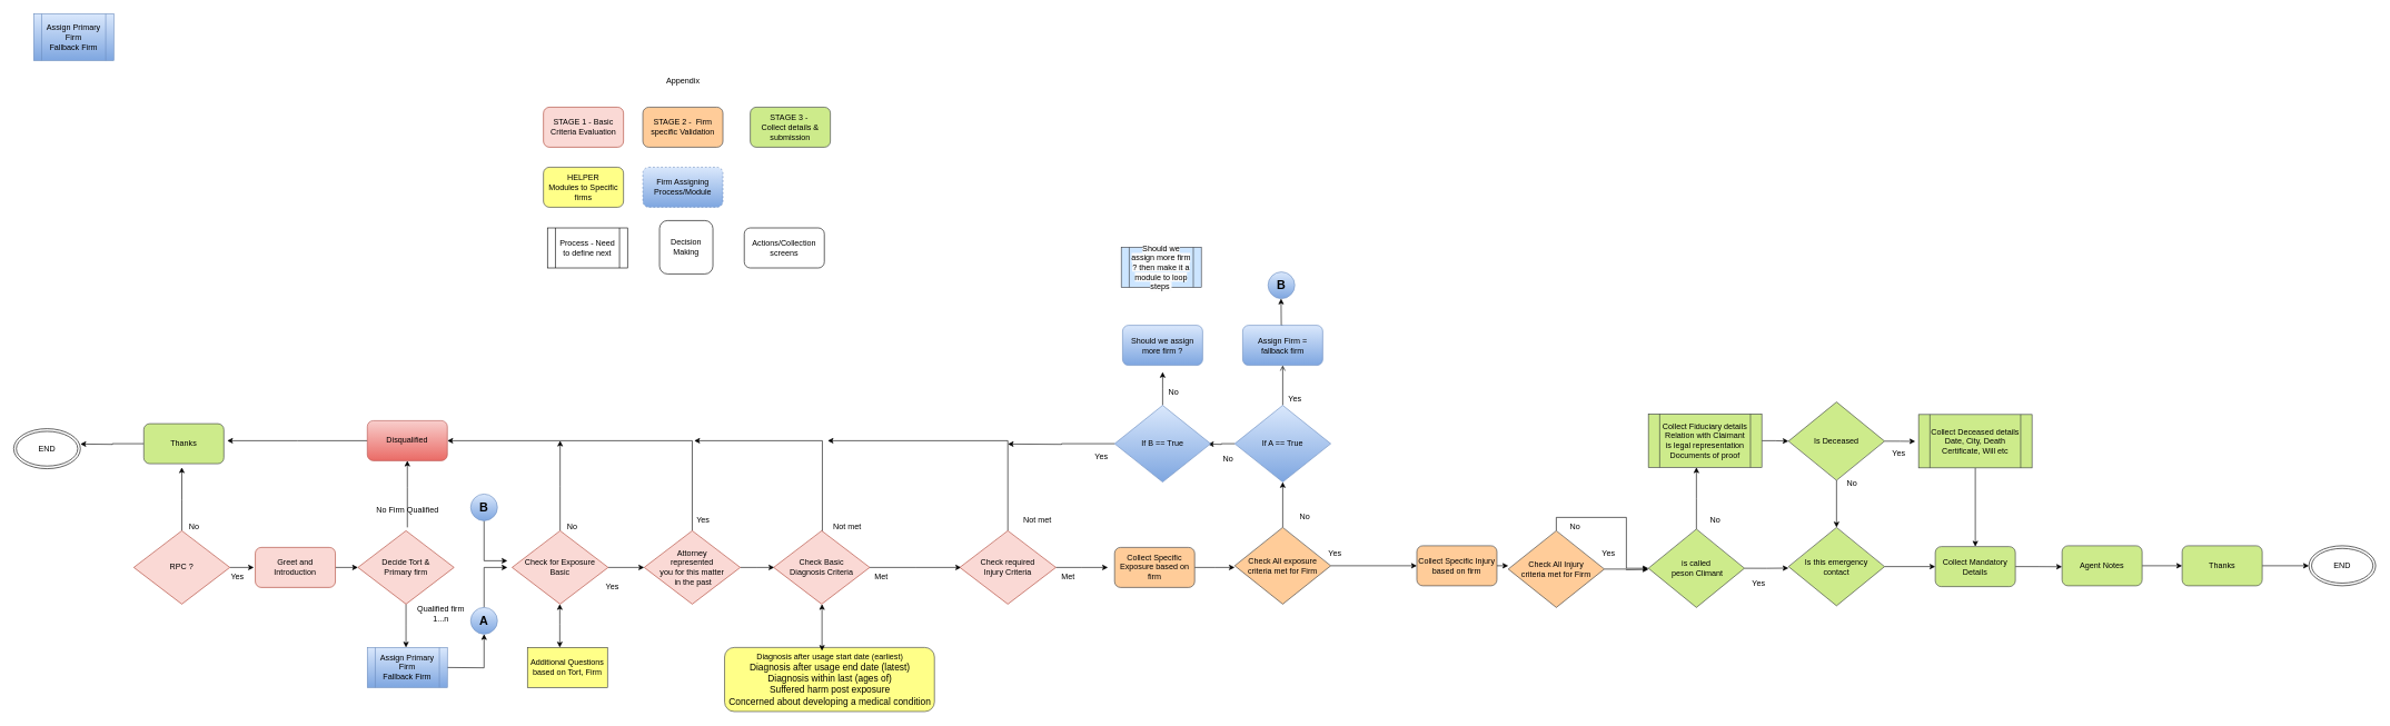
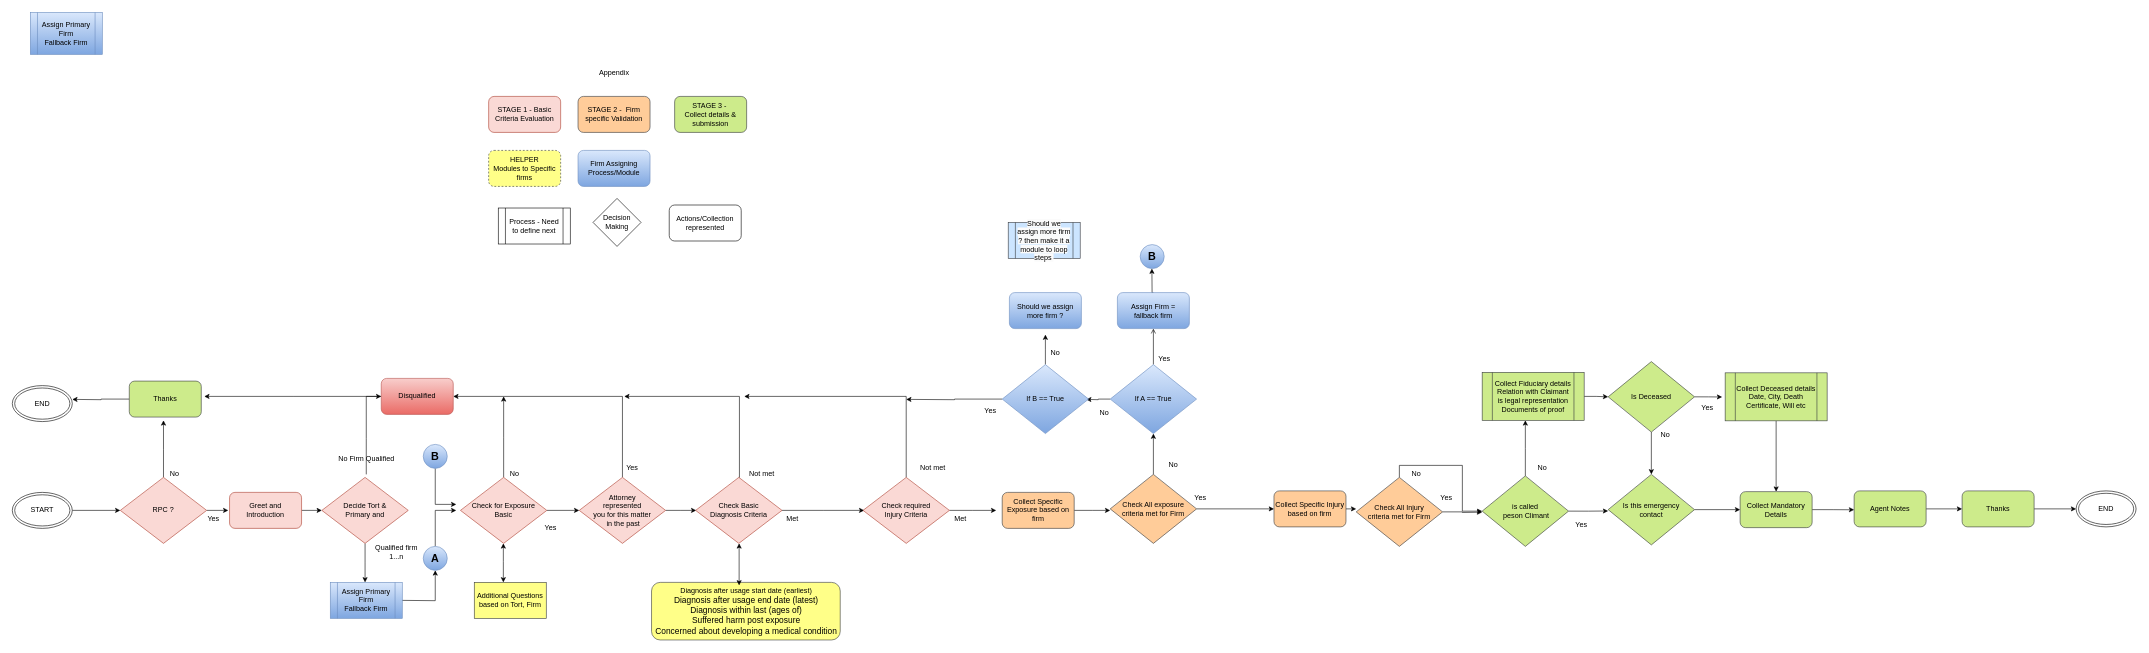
- <mxCell id="83" value="HELPER&lt;br&gt;Modules to Specific firms" style="rounded=1;whiteSpace=wrap;html=1;fillColor=#ffff88;strokeColor=#36393d;" vertex="1" parent="1"><mxGeometry x="814" y="250" width="120" height="60" as="geometry" /></mxCell>
+ <mxCell id="83" value="HELPER&lt;br&gt;Modules to Specific firms" style="rounded=1;whiteSpace=wrap;html=1;fillColor=#ffff88;strokeColor=#36393d;dashed=1;" vertex="1" parent="1"><mxGeometry x="814" y="250" width="120" height="60" as="geometry" /></mxCell>
- <mxCell id="85" value="Firm Assigning Process/Module" style="rounded=1;whiteSpace=wrap;html=1;fillColor=#dae8fc;gradientColor=#7ea6e0;strokeColor=#6c8ebf;dashed=1;" vertex="1" parent="1"><mxGeometry x="963" y="250" width="120" height="60" as="geometry" /></mxCell>
+ <mxCell id="85" value="Firm Assigning Process/Module" style="rounded=1;whiteSpace=wrap;html=1;fillColor=#dae8fc;gradientColor=#7ea6e0;strokeColor=#6c8ebf;" vertex="1" parent="1"><mxGeometry x="963" y="250" width="120" height="60" as="geometry" /></mxCell>
- <mxCell id="103" value="Decision Making" style="whiteSpace=wrap;html=1;rounded=1;" vertex="1" parent="1"><mxGeometry x="988" y="330" width="80" height="80" as="geometry" /></mxCell>
+ <mxCell id="103" value="Decision Making" style="rhombus;whiteSpace=wrap;html=1;" vertex="1" parent="1"><mxGeometry x="988" y="330" width="80" height="80" as="geometry" /></mxCell>
- <mxCell id="102" value="Process - Need to define next" style="shape=process;whiteSpace=wrap;html=1;backgroundOutline=1;" vertex="1" parent="1"><mxGeometry x="820" y="341" width="120" height="60" as="geometry" /></mxCell>
+ <mxCell id="102" value="Process - Need to define next" style="shape=process;whiteSpace=wrap;html=1;backgroundOutline=1;" vertex="1" parent="1"><mxGeometry x="830" y="346" width="120" height="60" as="geometry" /></mxCell>
- <mxCell id="104" value="Actions/Collection screens" style="rounded=1;whiteSpace=wrap;html=1;" vertex="1" parent="1"><mxGeometry x="1115" y="341" width="120" height="60" as="geometry" /></mxCell>
+ <mxCell id="104" value="Actions/Collection represented" style="rounded=1;whiteSpace=wrap;html=1;" vertex="1" parent="1"><mxGeometry x="1115" y="341" width="120" height="60" as="geometry" /></mxCell>
- <mxCell id="16" value="Disqualified" style="rounded=1;whiteSpace=wrap;html=1;fillColor=#f8cecc;gradientColor=#ea6b66;strokeColor=#b85450;" vertex="1" parent="1"><mxGeometry x="550" y="630" width="120" height="60" as="geometry" /></mxCell>
+ <mxCell id="16" value="Disqualified" style="rounded=1;whiteSpace=wrap;html=1;fillColor=#f8cecc;gradientColor=#ea6b66;strokeColor=#b85450;" vertex="1" parent="1"><mxGeometry x="635" y="630" width="120" height="60" as="geometry" /></mxCell>
+ <mxCell id="3" value="START" style="ellipse;shape=doubleEllipse;whiteSpace=wrap;html=1;" vertex="1" parent="1"><mxGeometry x="20" y="820" width="100" height="60" as="geometry" /></mxCell>
+ <mxCell id="2" style="edgeStyle=orthogonalEdgeStyle;rounded=0;orthogonalLoop=1;jettySize=auto;html=1;exitX=1;exitY=0.5;exitDx=0;exitDy=0;entryX=0;entryY=0.5;entryDx=0;entryDy=0;" edge="1" parent="1" source="3" target="6"><mxGeometry relative="1" as="geometry" /></mxCell>
- <mxCell id="8" value="Decide Tort &amp;amp; &lt;br&gt;Primary firm" style="rhombus;whiteSpace=wrap;html=1;fillColor=#fad9d5;strokeColor=#ae4132;" vertex="1" parent="1"><mxGeometry x="536" y="795" width="144" height="110" as="geometry" /></mxCell>
+ <mxCell id="8" value="Decide Tort &amp;amp; &lt;br&gt;Primary and" style="rhombus;whiteSpace=wrap;html=1;fillColor=#fad9d5;strokeColor=#ae4132;" vertex="1" parent="1"><mxGeometry x="536" y="795" width="144" height="110" as="geometry" /></mxCell>
